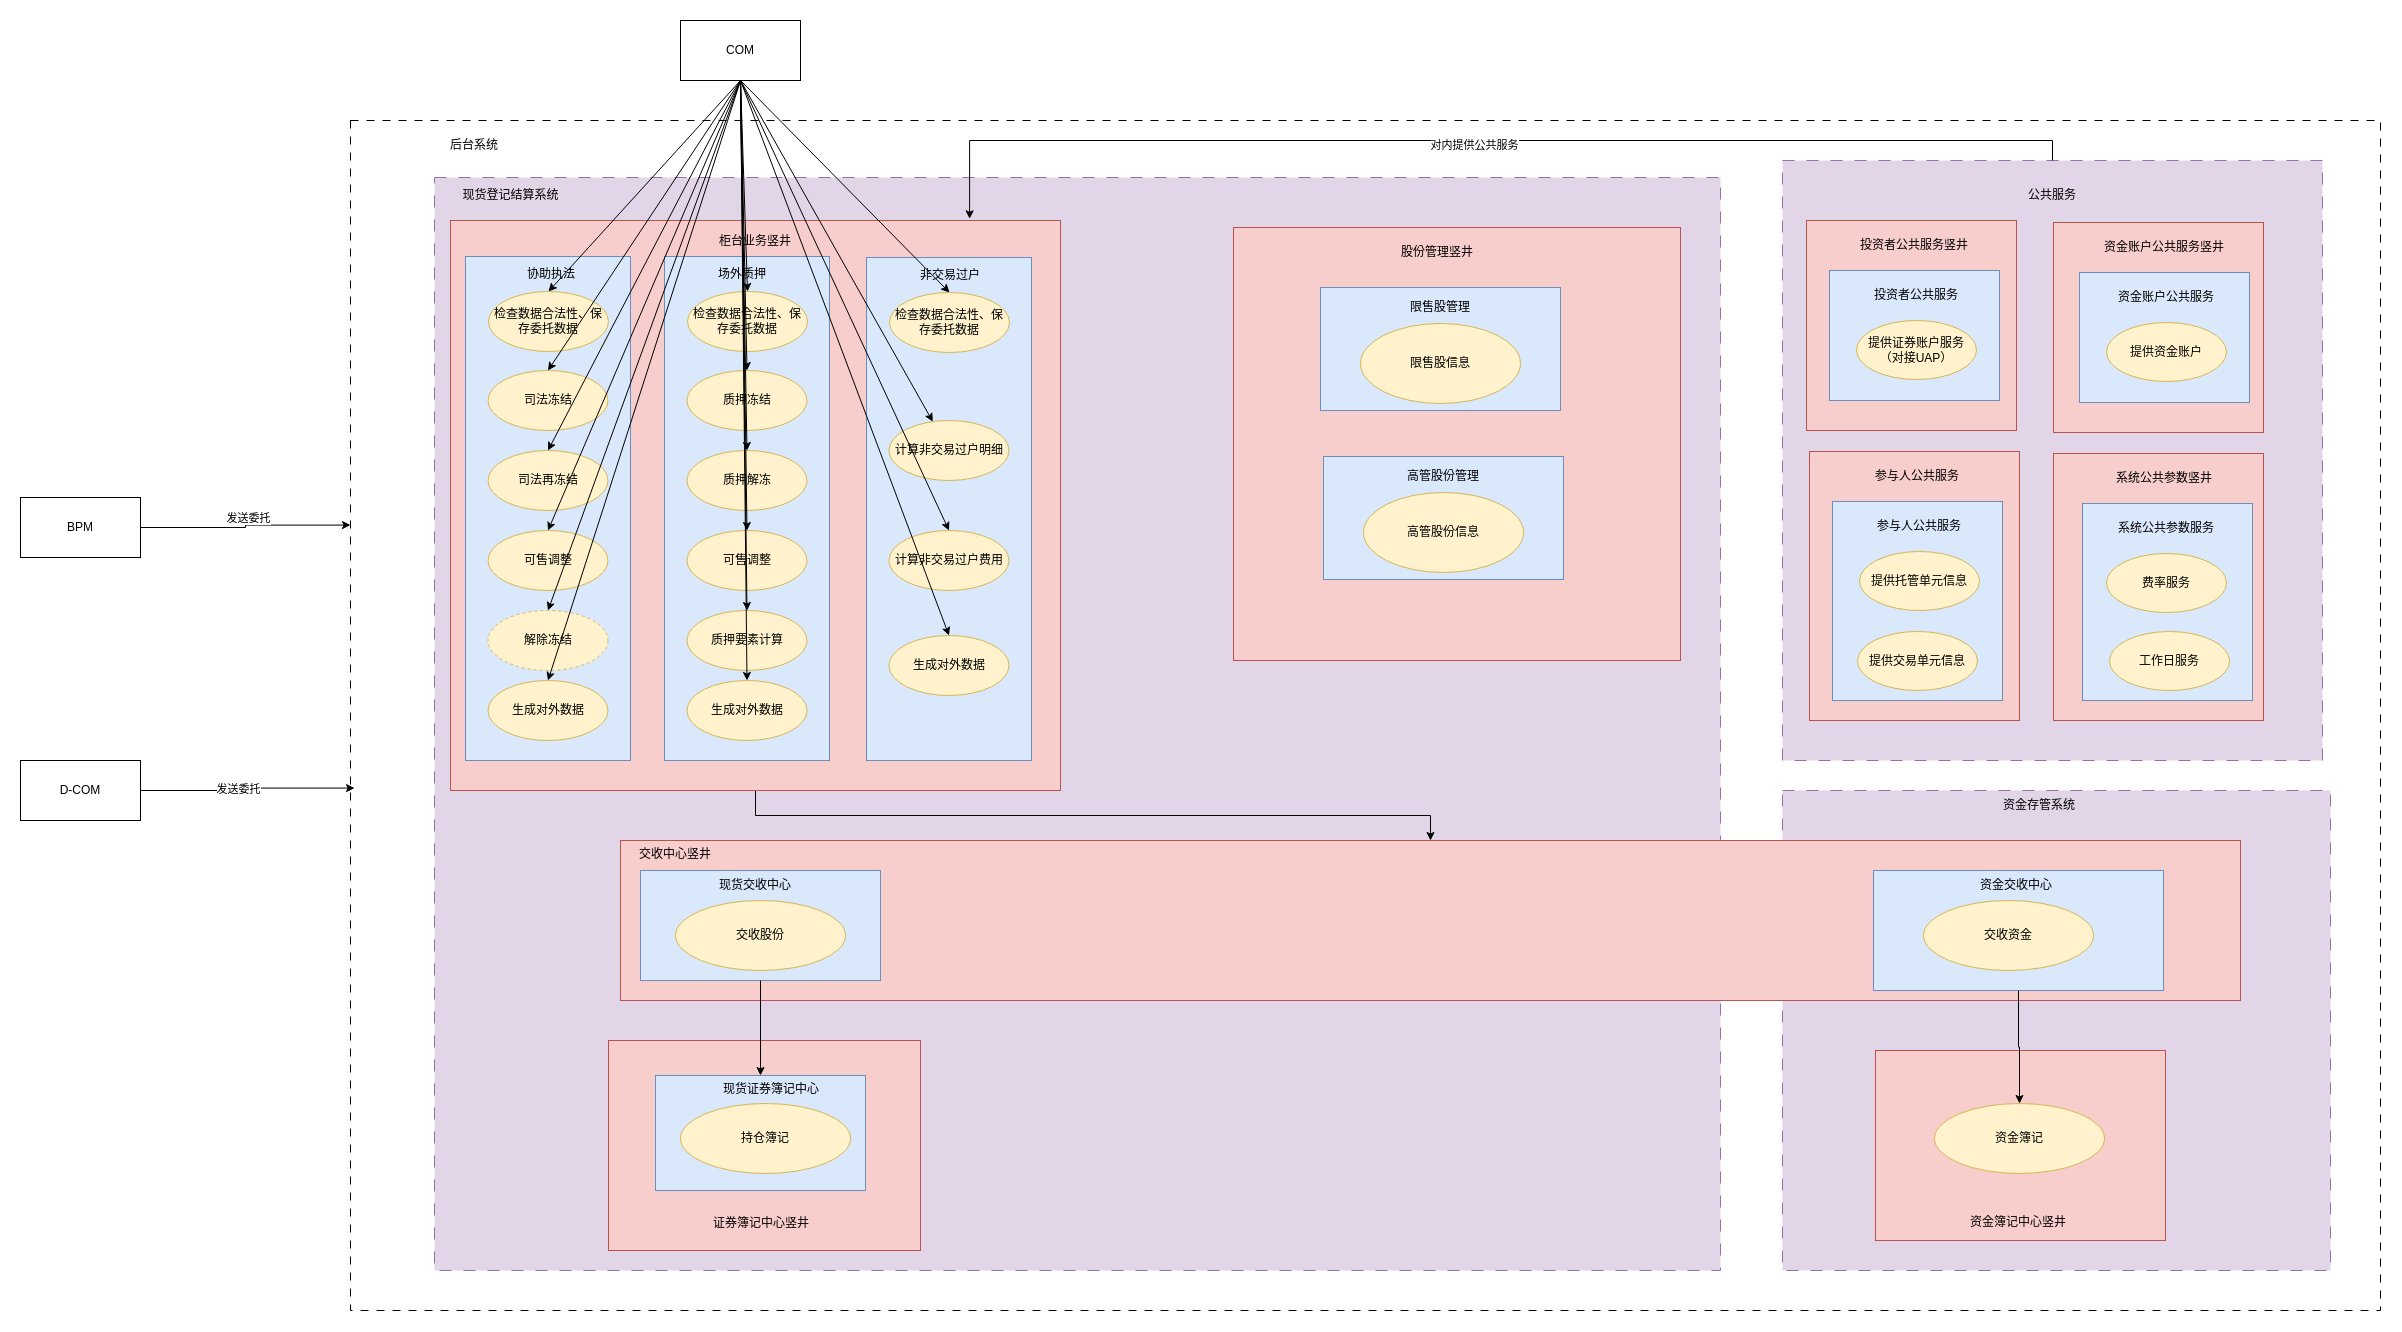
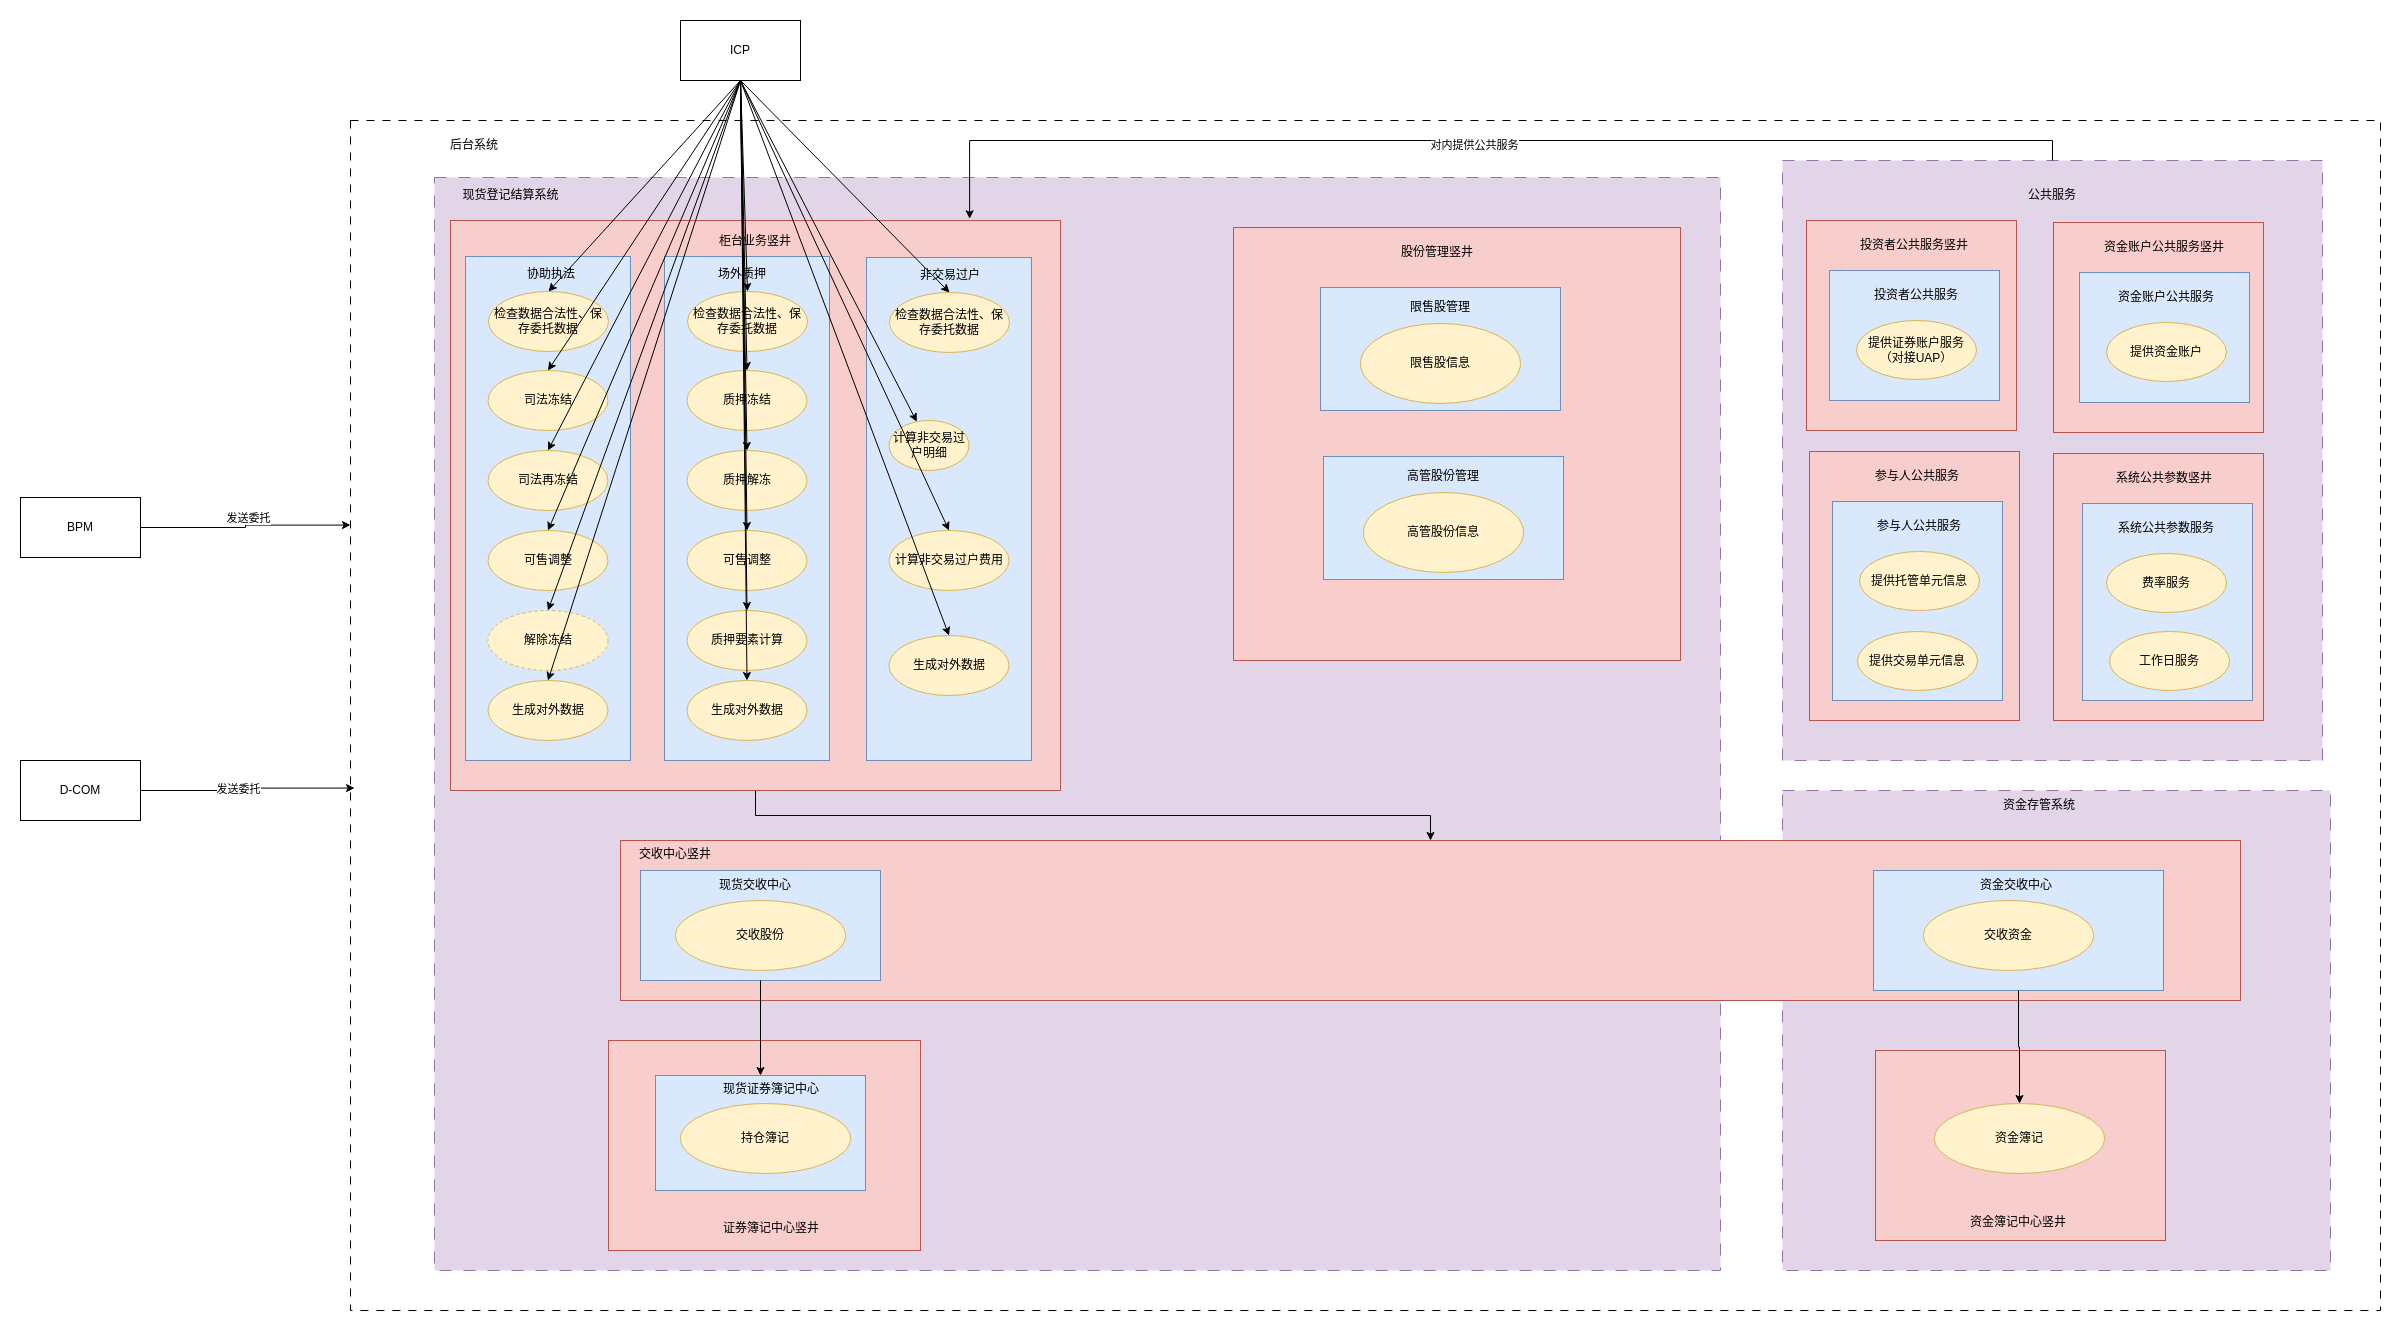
- <mxCell id="64" value="COM" style="rounded=0;whiteSpace=wrap;html=1;" vertex="1" parent="1"><mxGeometry x="680" y="20" width="120" height="60" as="geometry" /></mxCell>
+ <mxCell id="64" value="ICP" style="rounded=0;whiteSpace=wrap;html=1;" vertex="1" parent="1"><mxGeometry x="680" y="20" width="120" height="60" as="geometry" /></mxCell>
- <mxCell id="31" value="计算非交易过户明细" style="ellipse;whiteSpace=wrap;html=1;fillColor=#fff2cc;strokeColor=#d6b656;" vertex="1" parent="1"><mxGeometry x="888.5" y="420" width="120" height="60" as="geometry" /></mxCell>
+ <mxCell id="31" value="计算非交易过户明细" style="ellipse;whiteSpace=wrap;html=1;fillColor=#fff2cc;strokeColor=#d6b656;" vertex="1" parent="1"><mxGeometry x="888.5" y="420" width="80" height="50" as="geometry" /></mxCell>
- <mxCell id="98" value="证券簿记中心竖井" style="text;strokeColor=none;align=center;fillColor=none;html=1;verticalAlign=middle;whiteSpace=wrap;rounded=0;" vertex="1" parent="1"><mxGeometry x="691" y="1208" width="140" height="30" as="geometry" /></mxCell>
+ <mxCell id="98" value="证券簿记中心竖井" style="text;strokeColor=none;align=center;fillColor=none;html=1;verticalAlign=middle;whiteSpace=wrap;rounded=0;" vertex="1" parent="1"><mxGeometry x="701" y="1213" width="140" height="30" as="geometry" /></mxCell>
